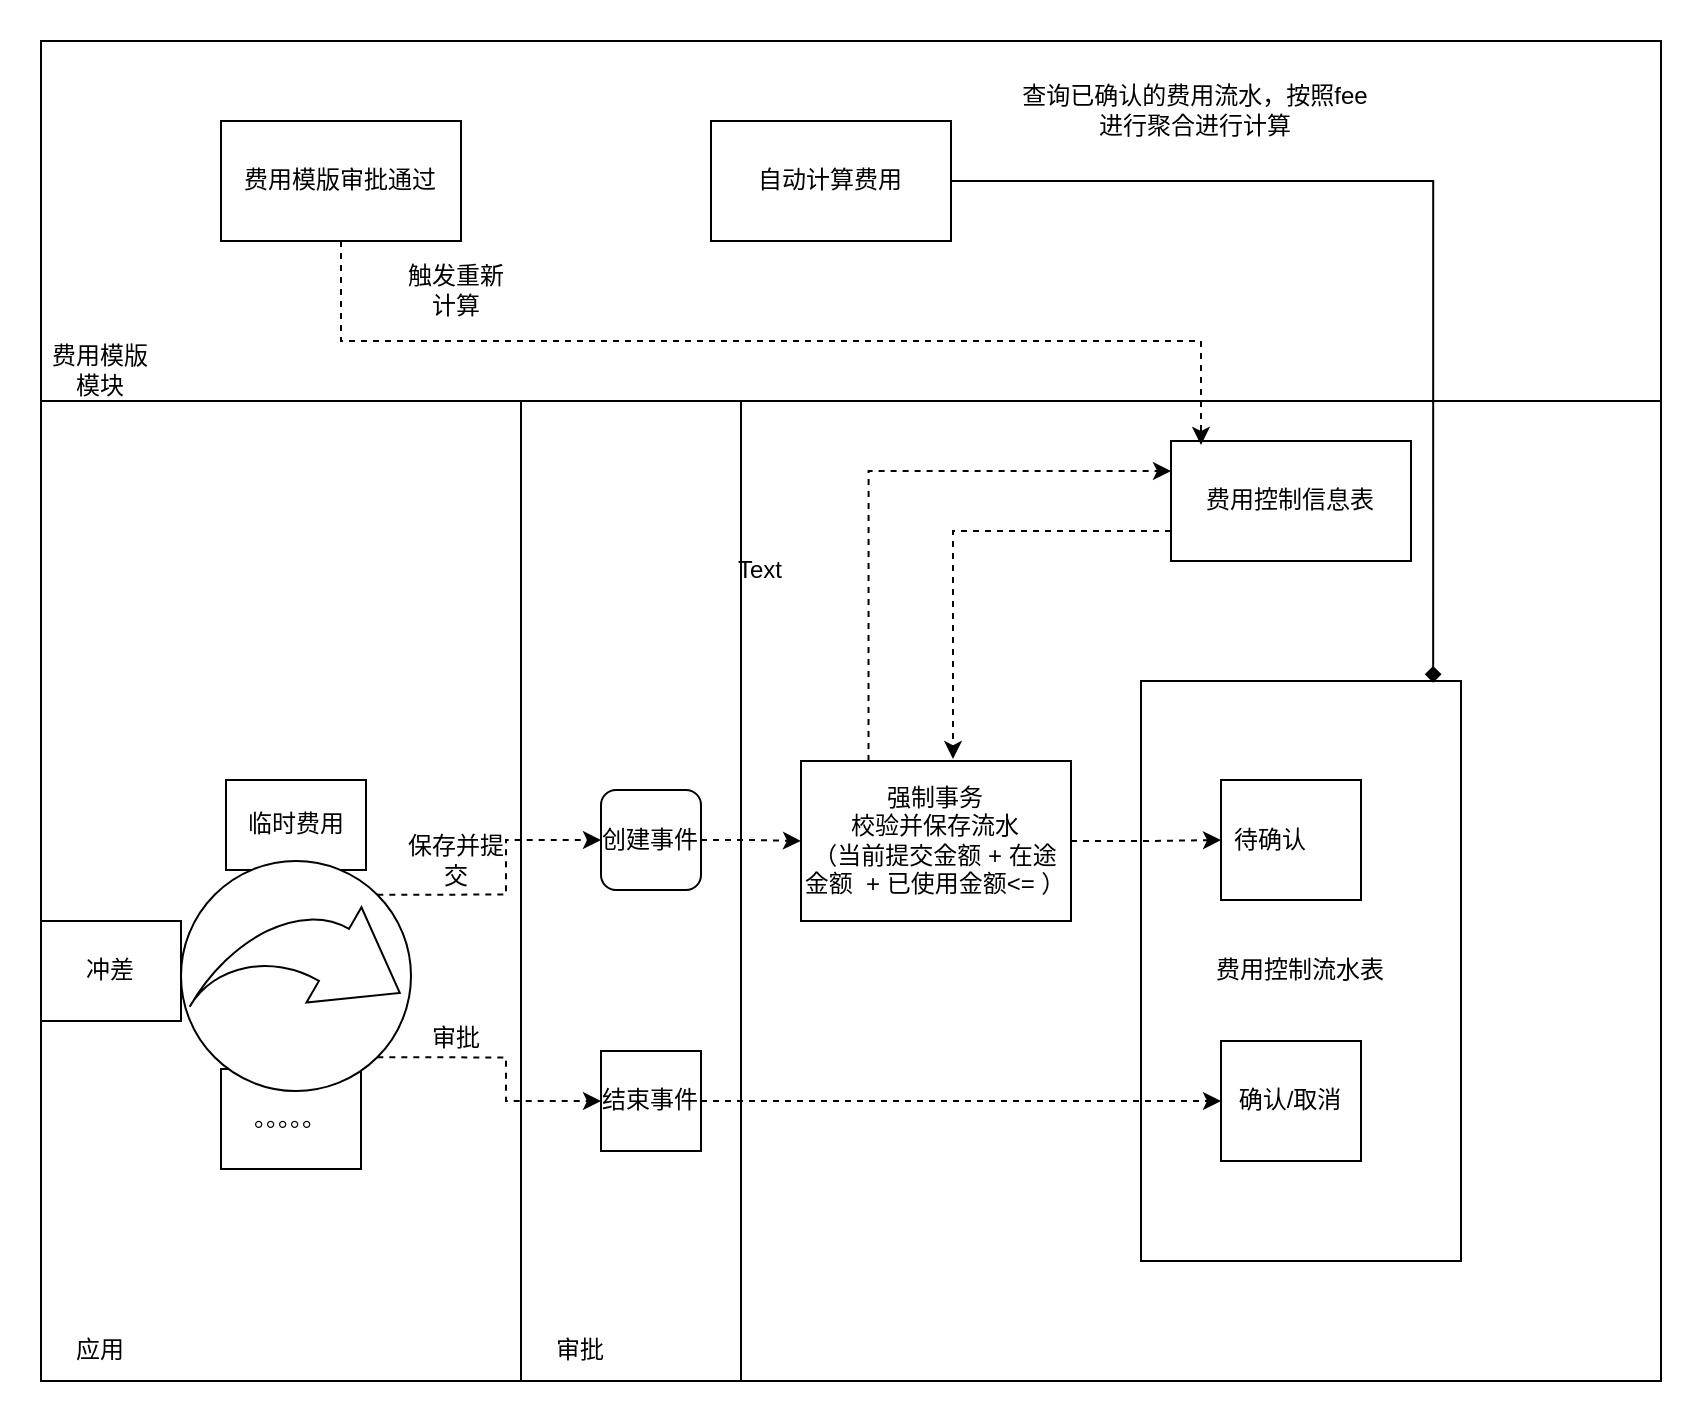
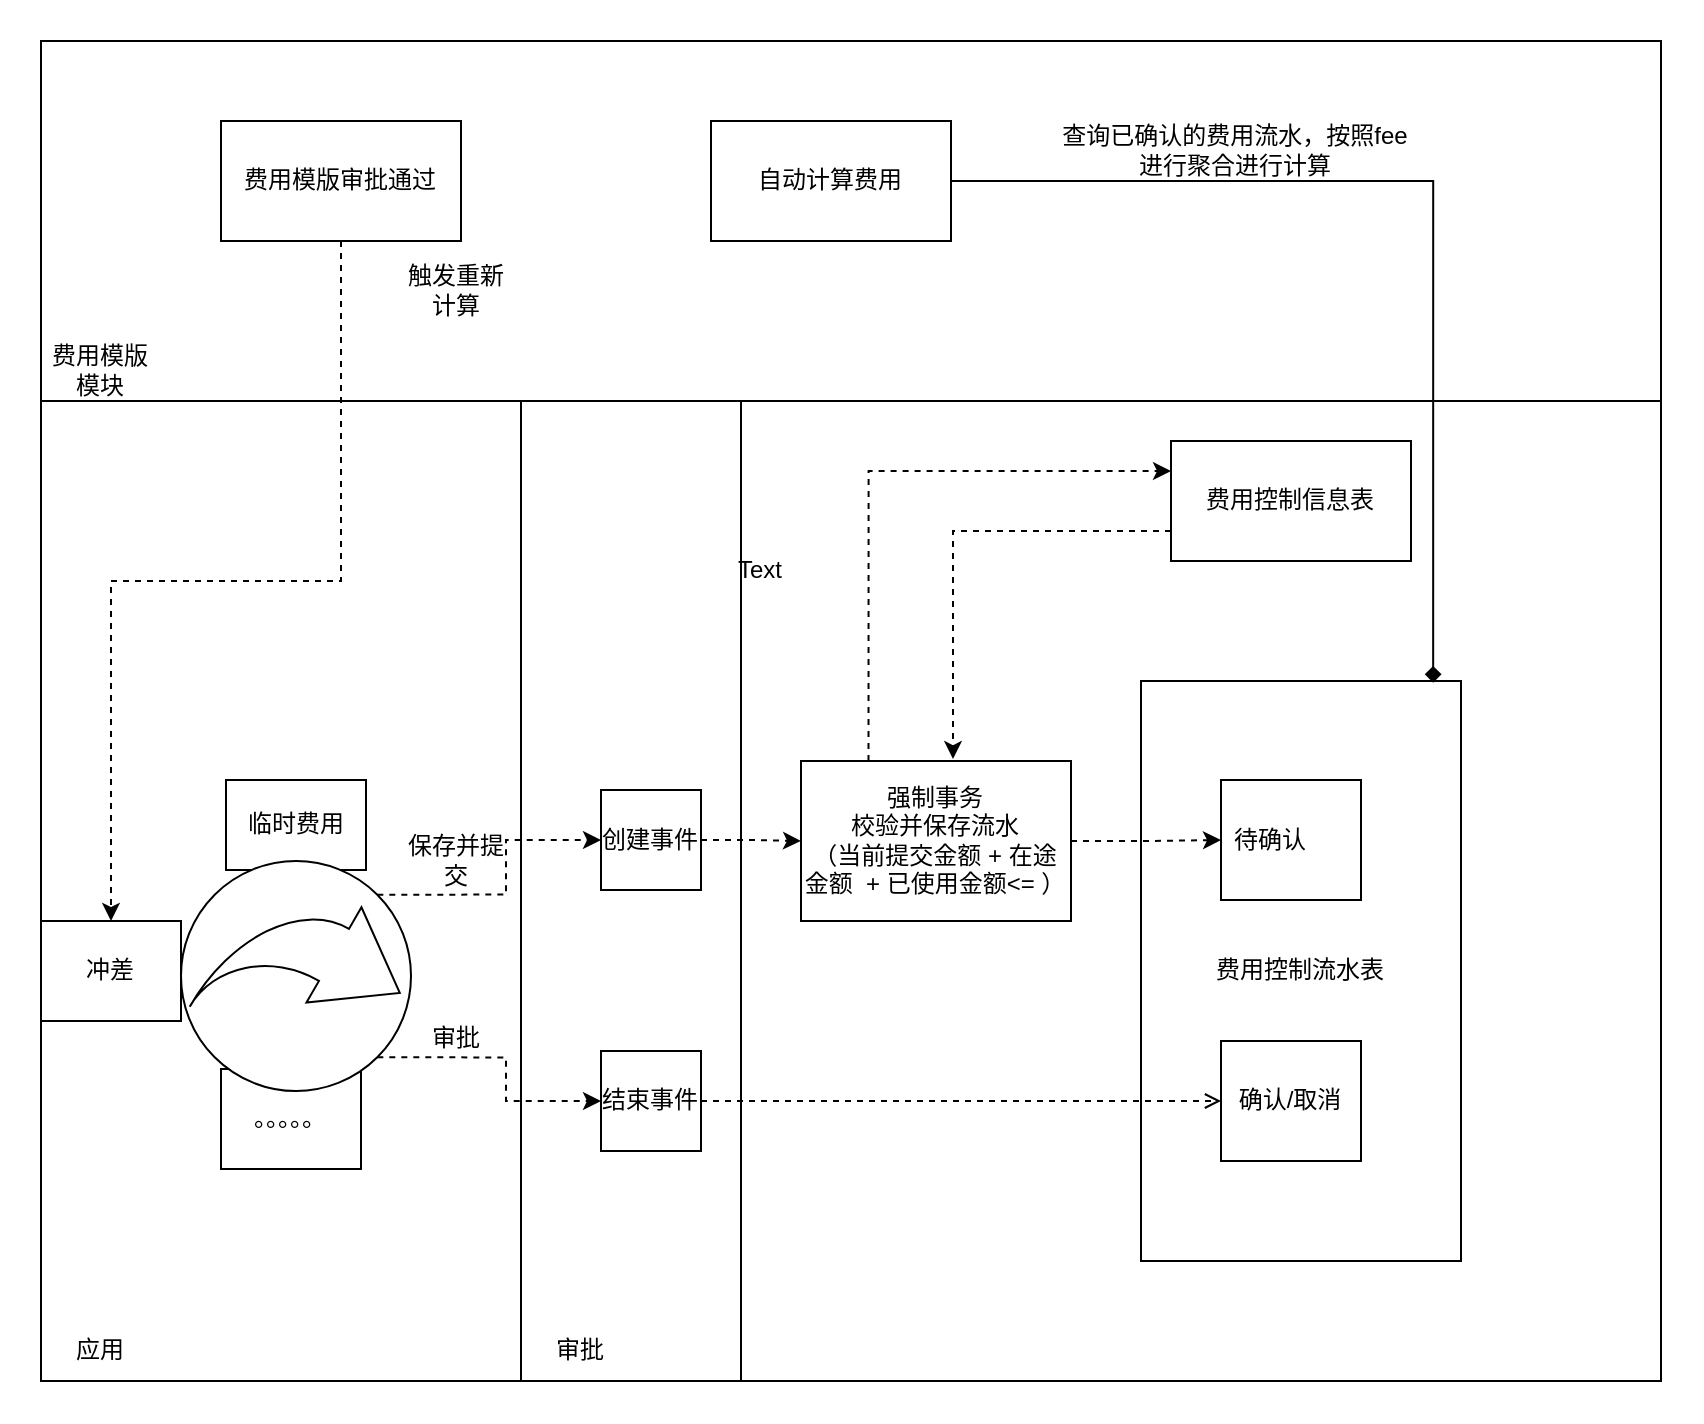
- <mxCell id="37" value="查询已确认的费用流水，按照fee进行聚合进行计算" style="text;html=1;align=center;verticalAlign=middle;whiteSpace=wrap;rounded=0;" vertex="1" parent="1"><mxGeometry x="510" y="40" width="175" height="30" as="geometry" /></mxCell>
+ <mxCell id="37" value="查询已确认的费用流水，按照fee进行聚合进行计算" style="text;html=1;align=center;verticalAlign=middle;whiteSpace=wrap;rounded=0;" vertex="1" parent="1"><mxGeometry x="530" y="60" width="175" height="30" as="geometry" /></mxCell>
- <mxCell id="14" style="edgeStyle=orthogonalEdgeStyle;rounded=0;orthogonalLoop=1;jettySize=auto;html=1;exitX=0.5;exitY=1;exitDx=0;exitDy=0;dashed=1;entryX=0.125;entryY=0.033;entryDx=0;entryDy=0;entryPerimeter=0;" edge="1" parent="1" source="15" target="6"><mxGeometry relative="1" as="geometry" /></mxCell>
+ <mxCell id="14" style="edgeStyle=orthogonalEdgeStyle;rounded=0;orthogonalLoop=1;jettySize=auto;html=1;exitX=0.5;exitY=1;exitDx=0;exitDy=0;dashed=1;" edge="1" parent="1" source="15" target="13"><mxGeometry relative="1" as="geometry" /></mxCell>
- <mxCell id="22" value="创建事件" style="whiteSpace=wrap;html=1;rounded=1;" vertex="1" parent="1"><mxGeometry x="300" y="394.5" width="50" height="50" as="geometry" /></mxCell>
+ <mxCell id="22" value="创建事件" style="rounded=0;whiteSpace=wrap;html=1;" vertex="1" parent="1"><mxGeometry x="300" y="394.5" width="50" height="50" as="geometry" /></mxCell>
- <mxCell id="23" style="edgeStyle=orthogonalEdgeStyle;rounded=0;orthogonalLoop=1;jettySize=auto;html=1;exitX=1;exitY=0.5;exitDx=0;exitDy=0;dashed=1;" edge="1" parent="1" source="24" target="25"><mxGeometry relative="1" as="geometry" /></mxCell>
+ <mxCell id="23" style="edgeStyle=orthogonalEdgeStyle;rounded=0;orthogonalLoop=1;jettySize=auto;html=1;exitX=1;exitY=0.5;exitDx=0;exitDy=0;dashed=1;endArrow=open;" edge="1" parent="1" source="24" target="25"><mxGeometry relative="1" as="geometry" /></mxCell>
